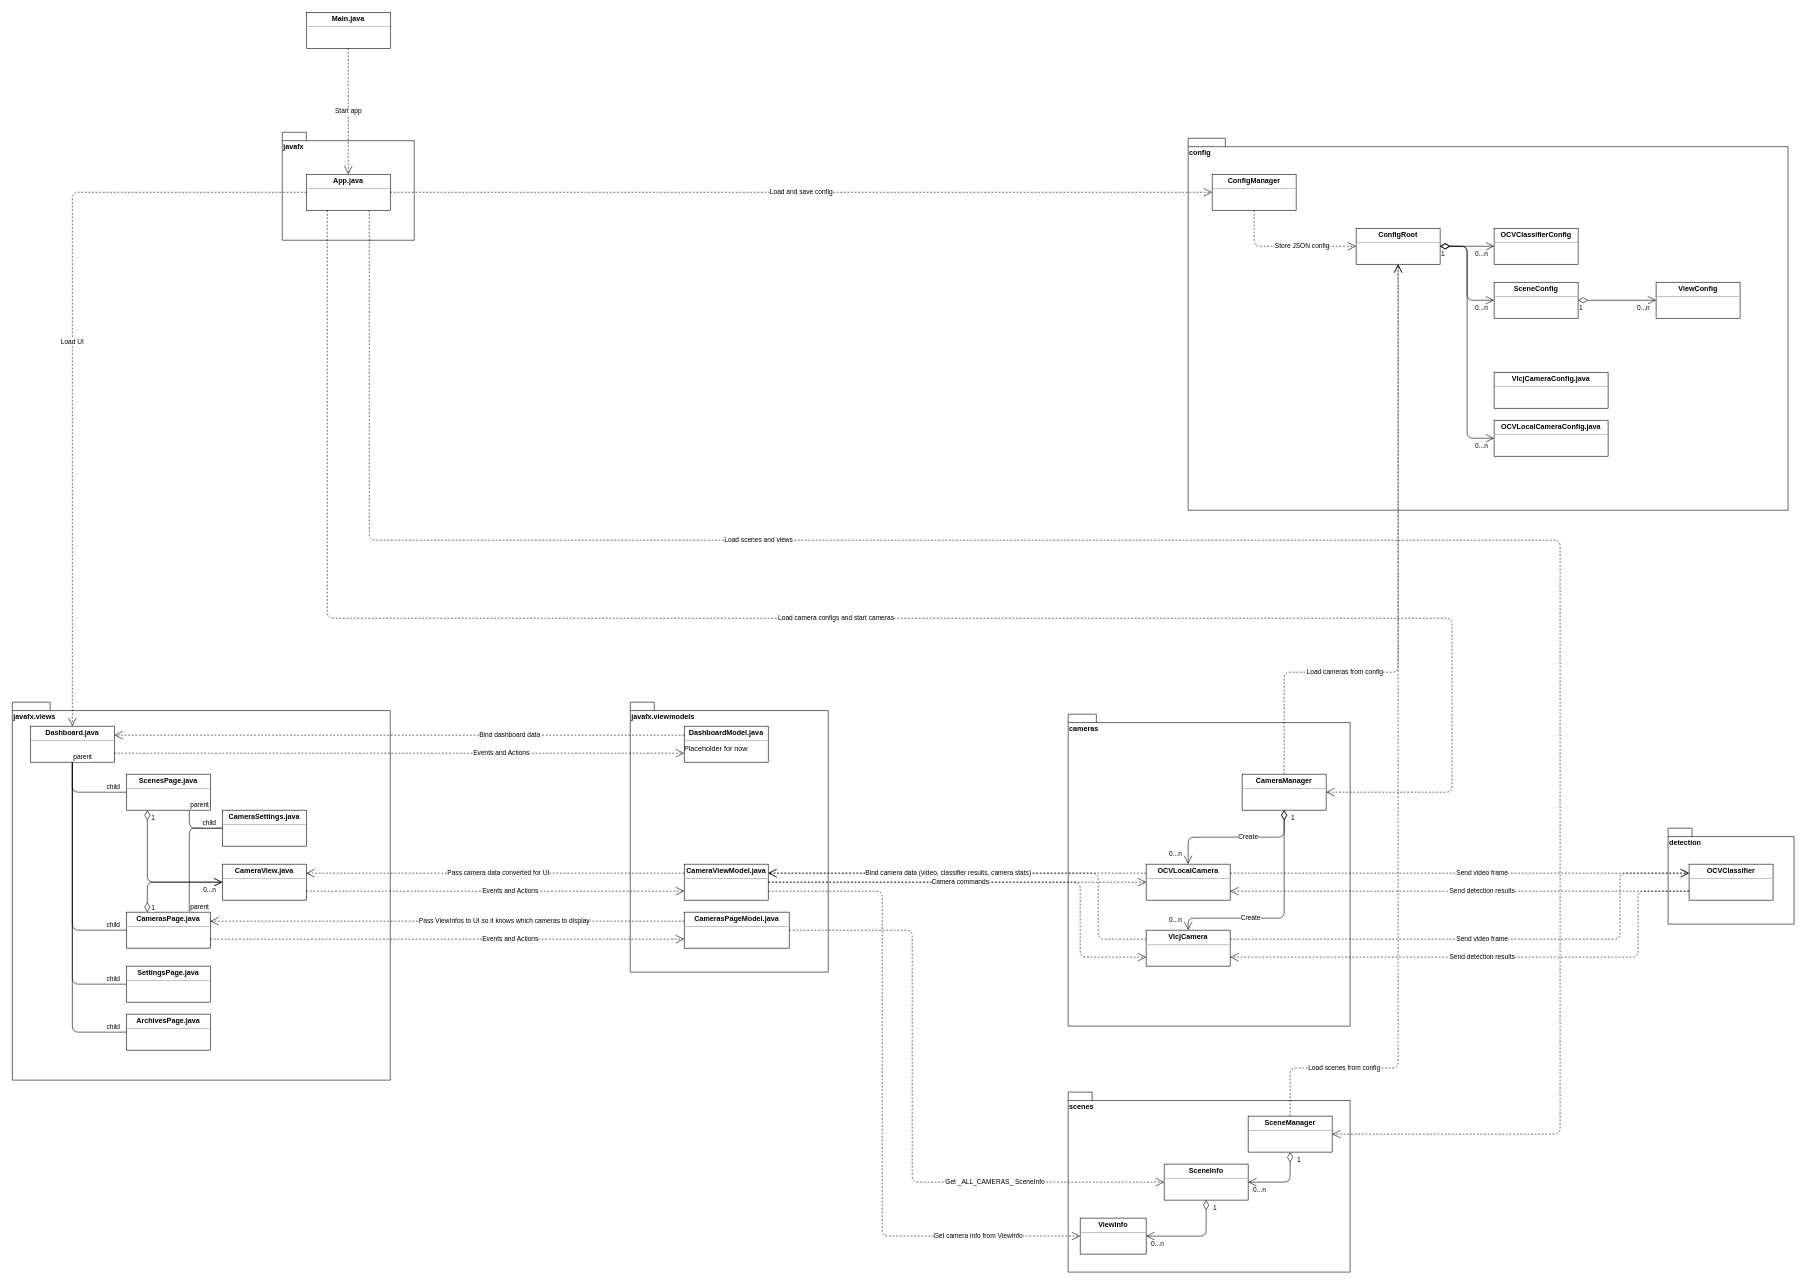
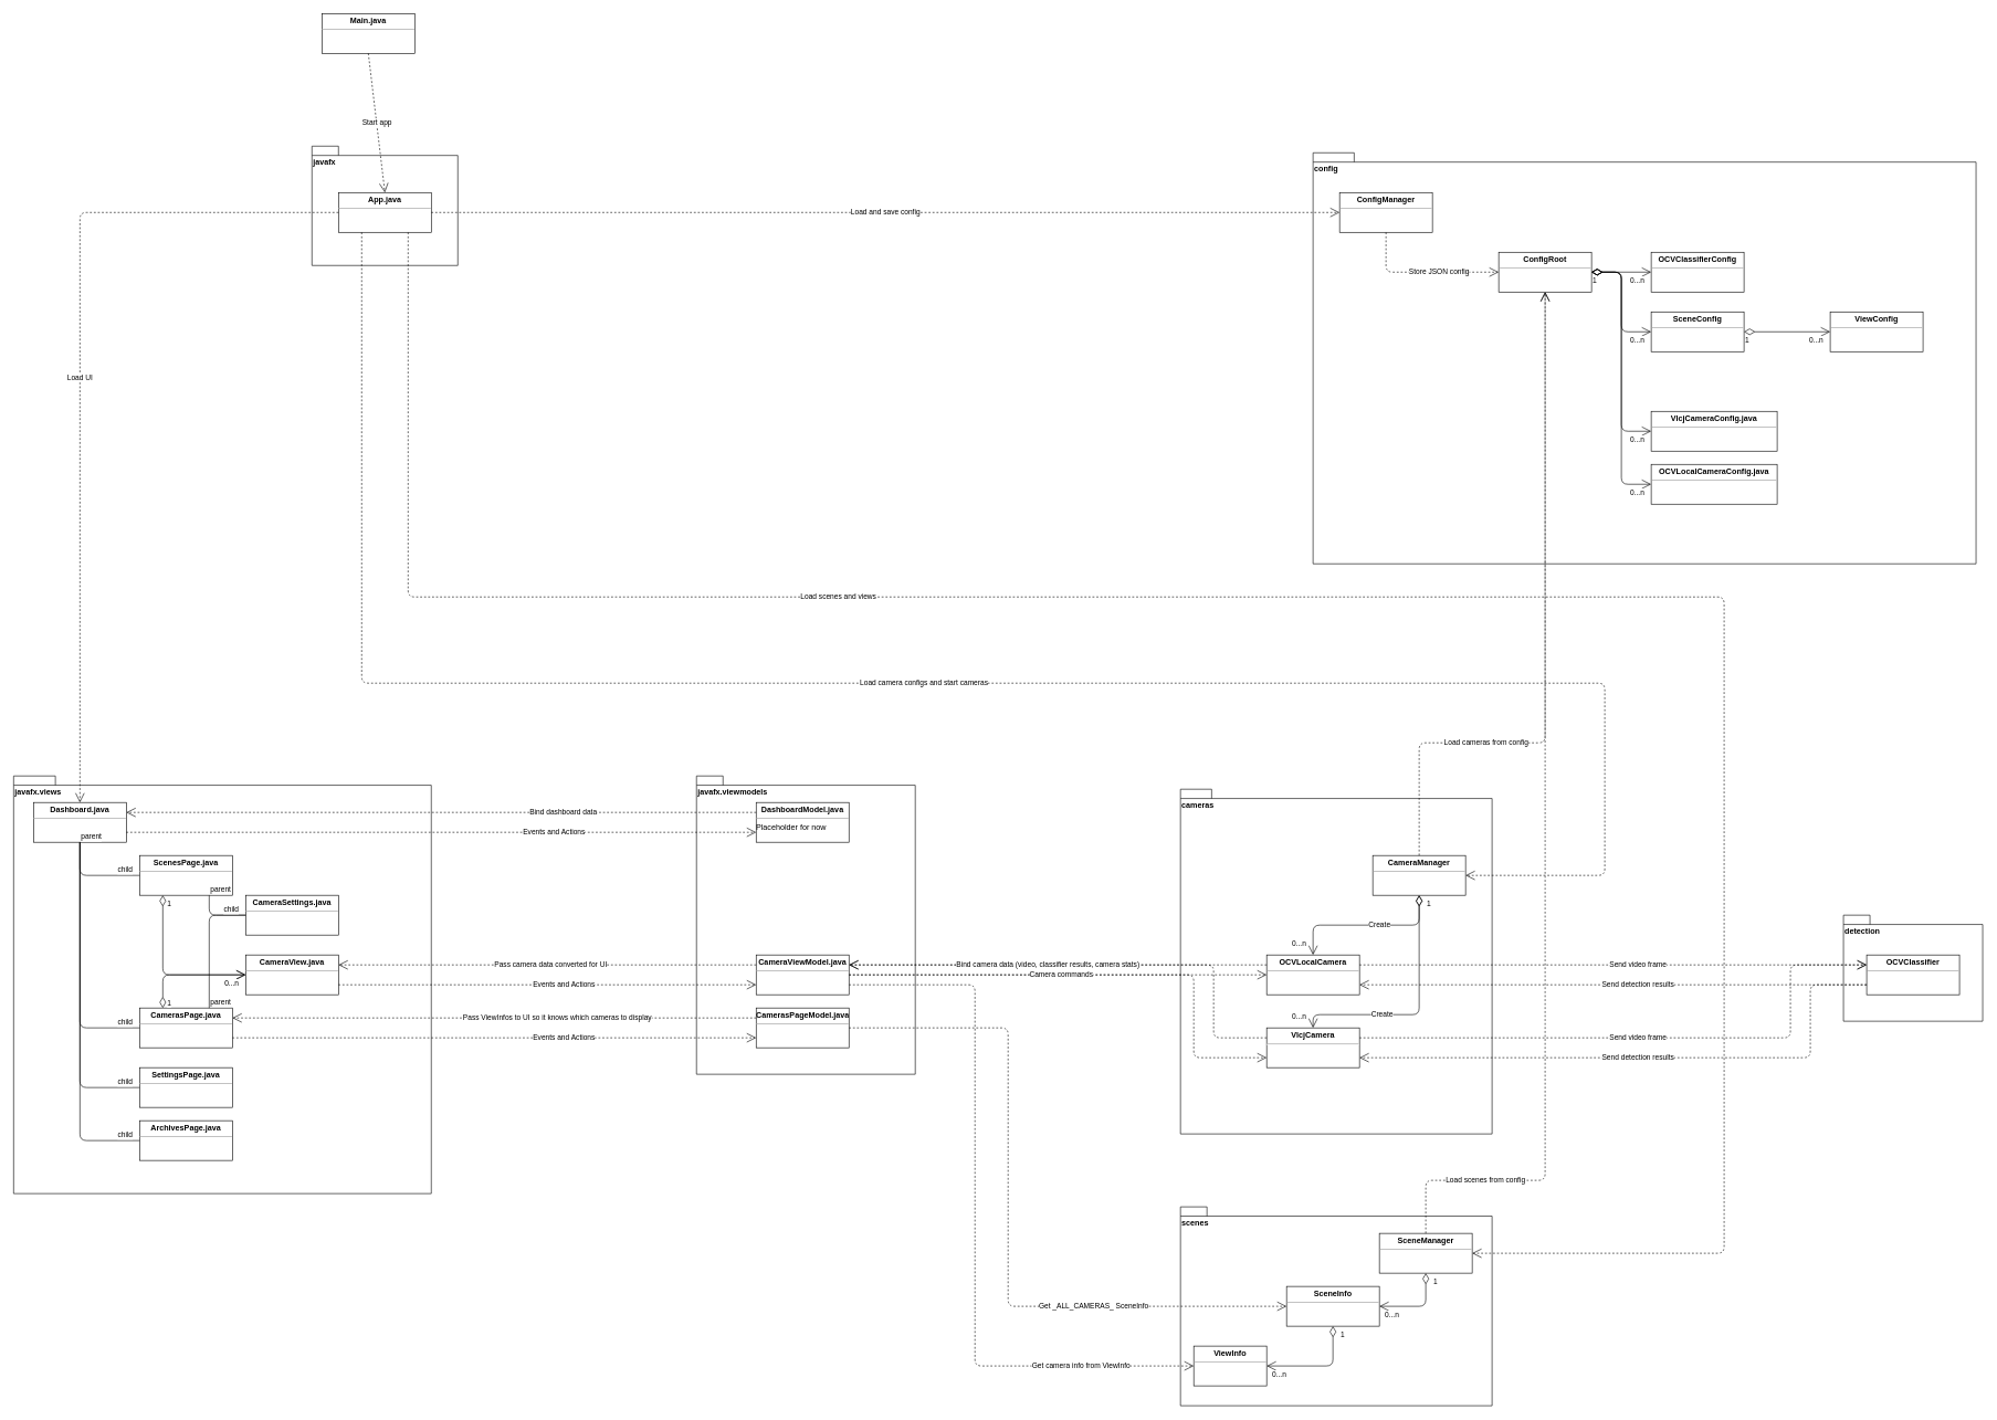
- <mxCell id="9" value="&lt;p style=&quot;margin: 0px ; margin-top: 4px ; text-align: center&quot;&gt;&lt;b&gt;Main.java&lt;/b&gt;&lt;/p&gt;&lt;hr size=&quot;1&quot;&gt;&lt;div style=&quot;height: 2px&quot;&gt;&lt;/div&gt;" style="verticalAlign=top;align=left;overflow=fill;fontSize=12;fontFamily=Helvetica;html=1;shadow=0;sketch=0;" parent="1" vertex="1"><mxGeometry x="510" y="20" width="140" height="60" as="geometry" /></mxCell>
+ <mxCell id="9" value="&lt;p style=&quot;margin: 0px ; margin-top: 4px ; text-align: center&quot;&gt;&lt;b&gt;Main.java&lt;/b&gt;&lt;/p&gt;&lt;hr size=&quot;1&quot;&gt;&lt;div style=&quot;height: 2px&quot;&gt;&lt;/div&gt;" style="verticalAlign=top;align=left;overflow=fill;fontSize=12;fontFamily=Helvetica;html=1;shadow=0;sketch=0;" parent="1" vertex="1"><mxGeometry x="485" y="20" width="140" height="60" as="geometry" /></mxCell>
+ <mxCell id="98" value="" style="endArrow=open;html=1;endSize=12;startArrow=diamondThin;startSize=14;startFill=0;edgeStyle=orthogonalEdgeStyle;exitX=1;exitY=0.5;exitDx=0;exitDy=0;entryX=0;entryY=0.5;entryDx=0;entryDy=0;" edge="1" parent="1" source="86" target="91"><mxGeometry relative="1" as="geometry"><mxPoint x="2420" y="430" as="sourcePoint" /><mxPoint x="2510" y="430" as="targetPoint" /></mxGeometry></mxCell>
+ <mxCell id="99" value="1" style="edgeLabel;resizable=0;html=1;align=left;verticalAlign=top;" connectable="0" vertex="1" parent="98"><mxGeometry x="-1" relative="1" as="geometry" /></mxCell>
+ <mxCell id="100" value="0...n" style="edgeLabel;resizable=0;html=1;align=right;verticalAlign=top;" connectable="0" vertex="1" parent="98"><mxGeometry x="1" relative="1" as="geometry"><mxPoint x="-10.29" as="offset" /></mxGeometry></mxCell>
- <mxCell id="27" value="&lt;p style=&quot;margin: 0px ; margin-top: 4px ; text-align: center&quot;&gt;&lt;b&gt;CamerasPageModel.java&lt;/b&gt;&lt;/p&gt;&lt;hr size=&quot;1&quot;&gt;&lt;div style=&quot;height: 2px&quot;&gt;&lt;/div&gt;" style="verticalAlign=top;align=left;overflow=fill;fontSize=12;fontFamily=Helvetica;html=1;shadow=0;sketch=0;" parent="1" vertex="1"><mxGeometry x="1140" y="1520" width="175" height="60" as="geometry" /></mxCell>
+ <mxCell id="27" value="&lt;p style=&quot;margin: 0px ; margin-top: 4px ; text-align: center&quot;&gt;&lt;b&gt;CamerasPageModel.java&lt;/b&gt;&lt;/p&gt;&lt;hr size=&quot;1&quot;&gt;&lt;div style=&quot;height: 2px&quot;&gt;&lt;/div&gt;" style="verticalAlign=top;align=left;overflow=fill;fontSize=12;fontFamily=Helvetica;html=1;shadow=0;sketch=0;" parent="1" vertex="1"><mxGeometry x="1140" y="1520" width="140" height="60" as="geometry" /></mxCell>
